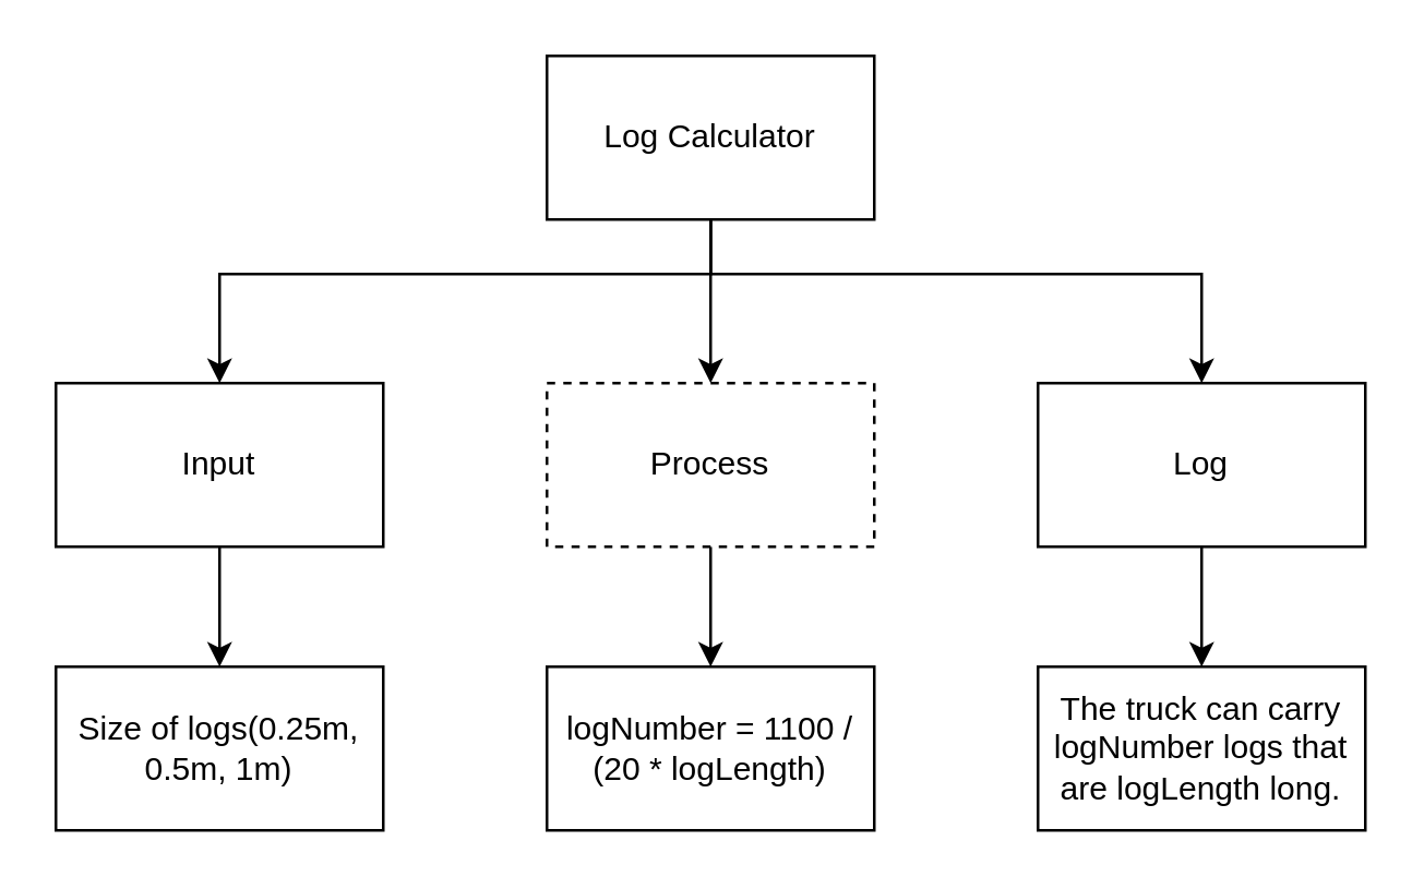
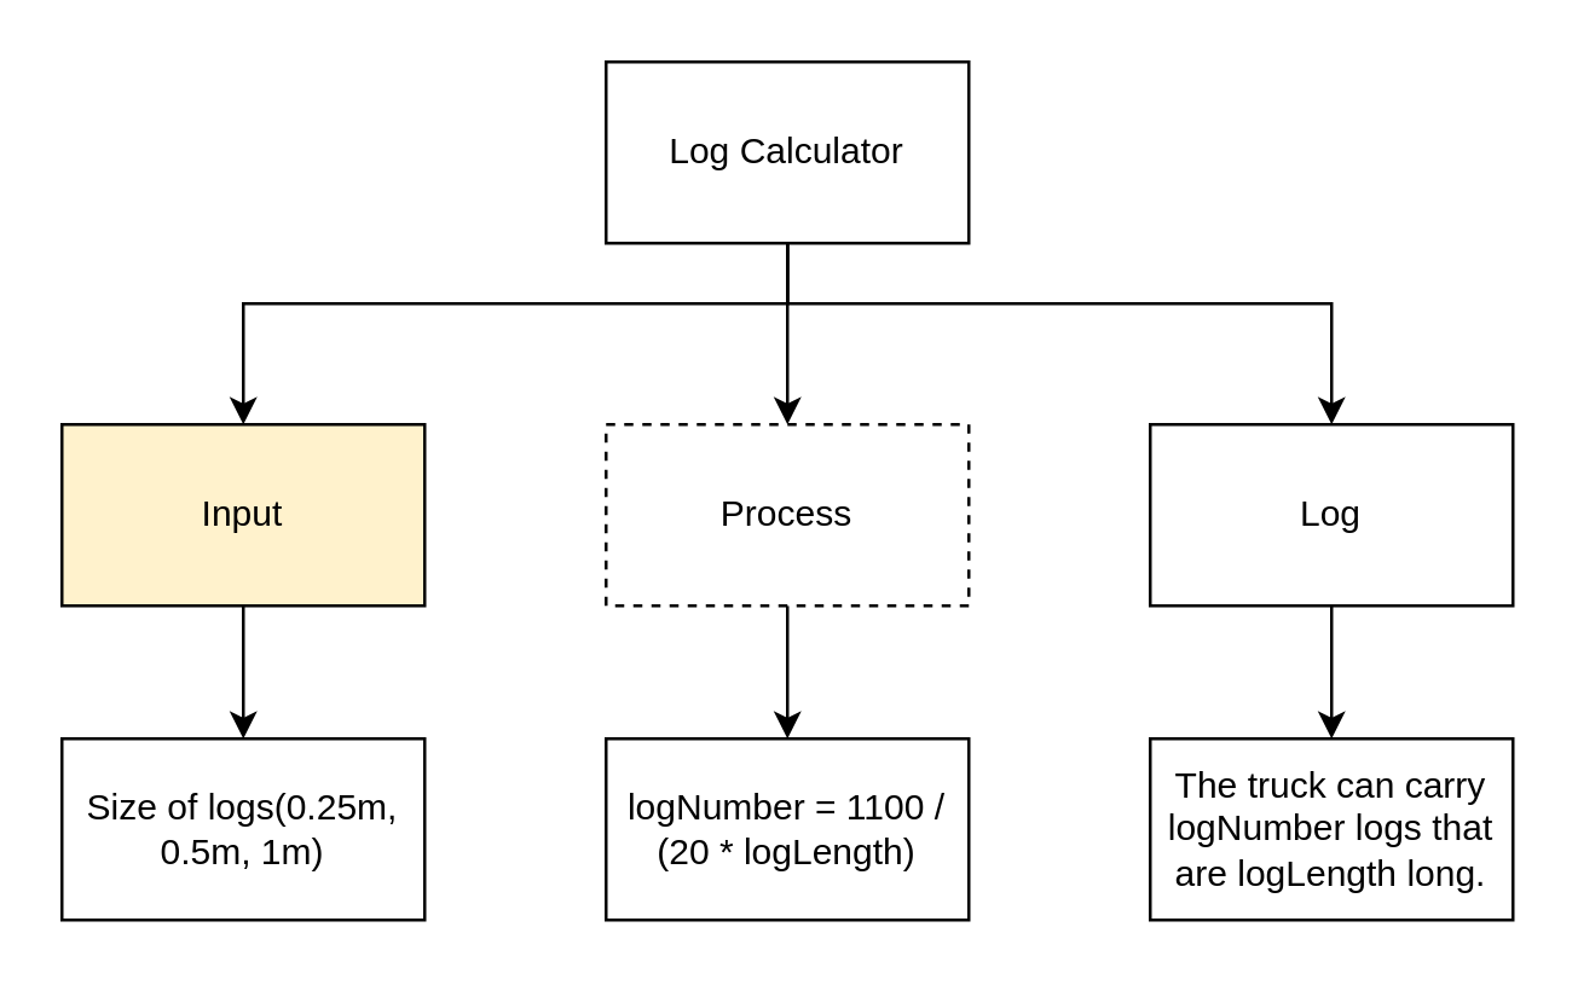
- <mxCell id="11" value="Input" style="rounded=0;whiteSpace=wrap;html=1;" vertex="1" parent="1"><mxGeometry x="20" y="140" width="120" height="60" as="geometry" /></mxCell>
+ <mxCell id="11" value="Input" style="rounded=0;whiteSpace=wrap;html=1;fillColor=#fff2cc;" vertex="1" parent="1"><mxGeometry x="20" y="140" width="120" height="60" as="geometry" /></mxCell>
